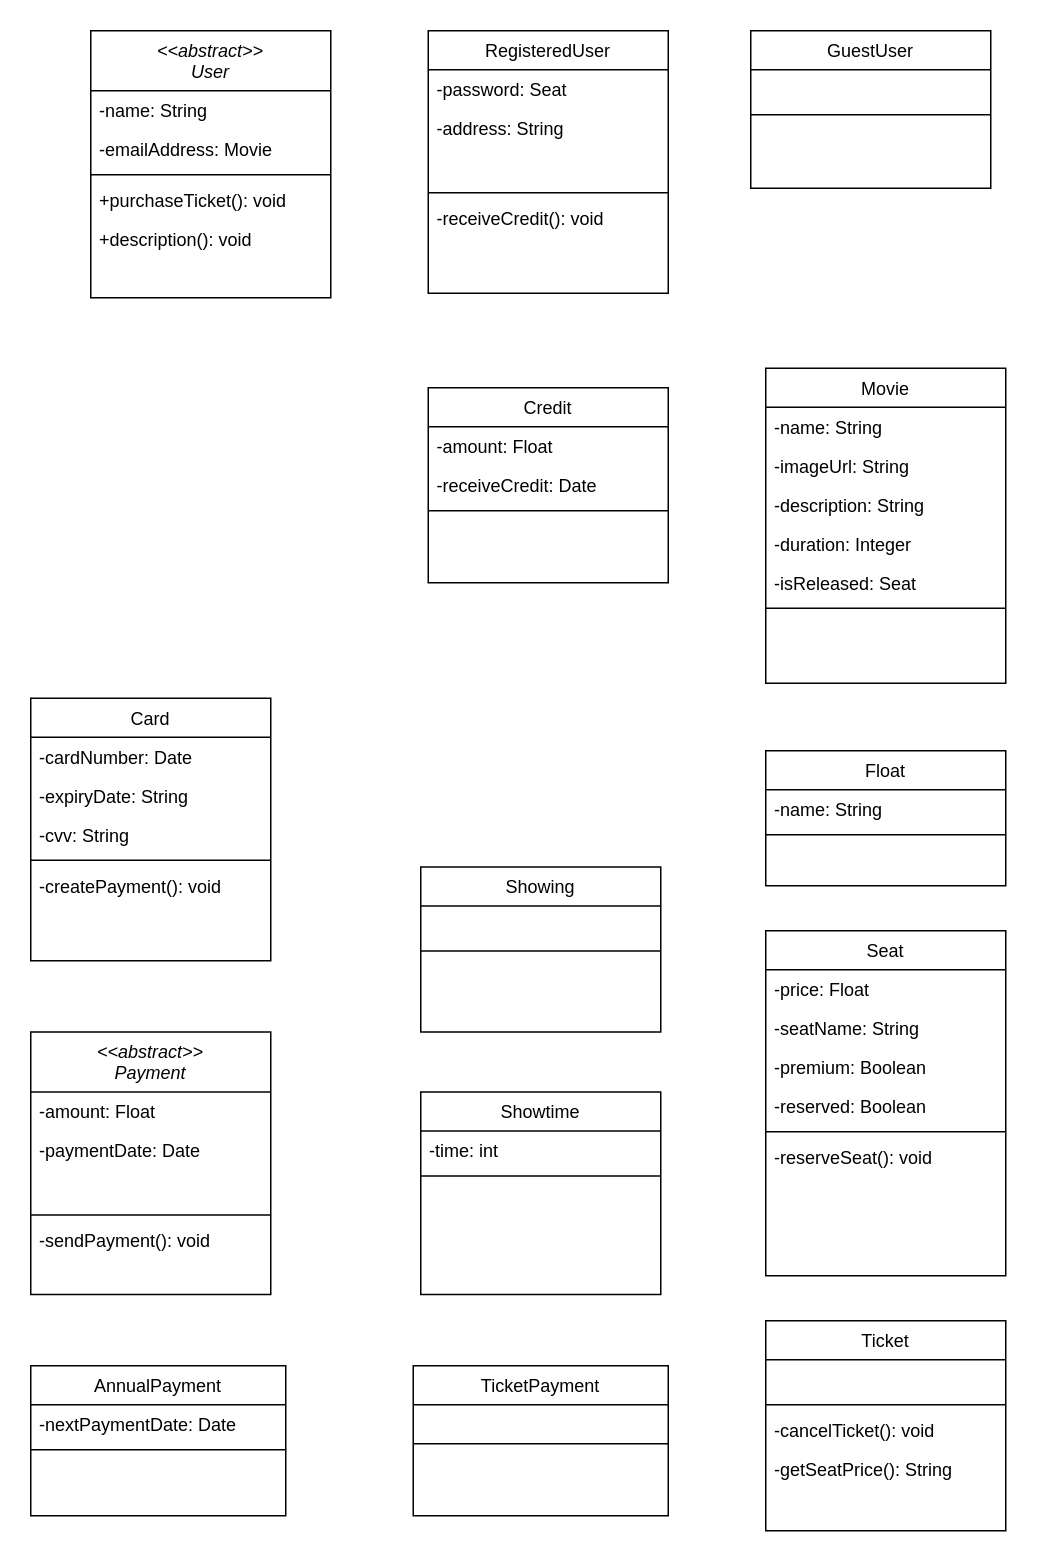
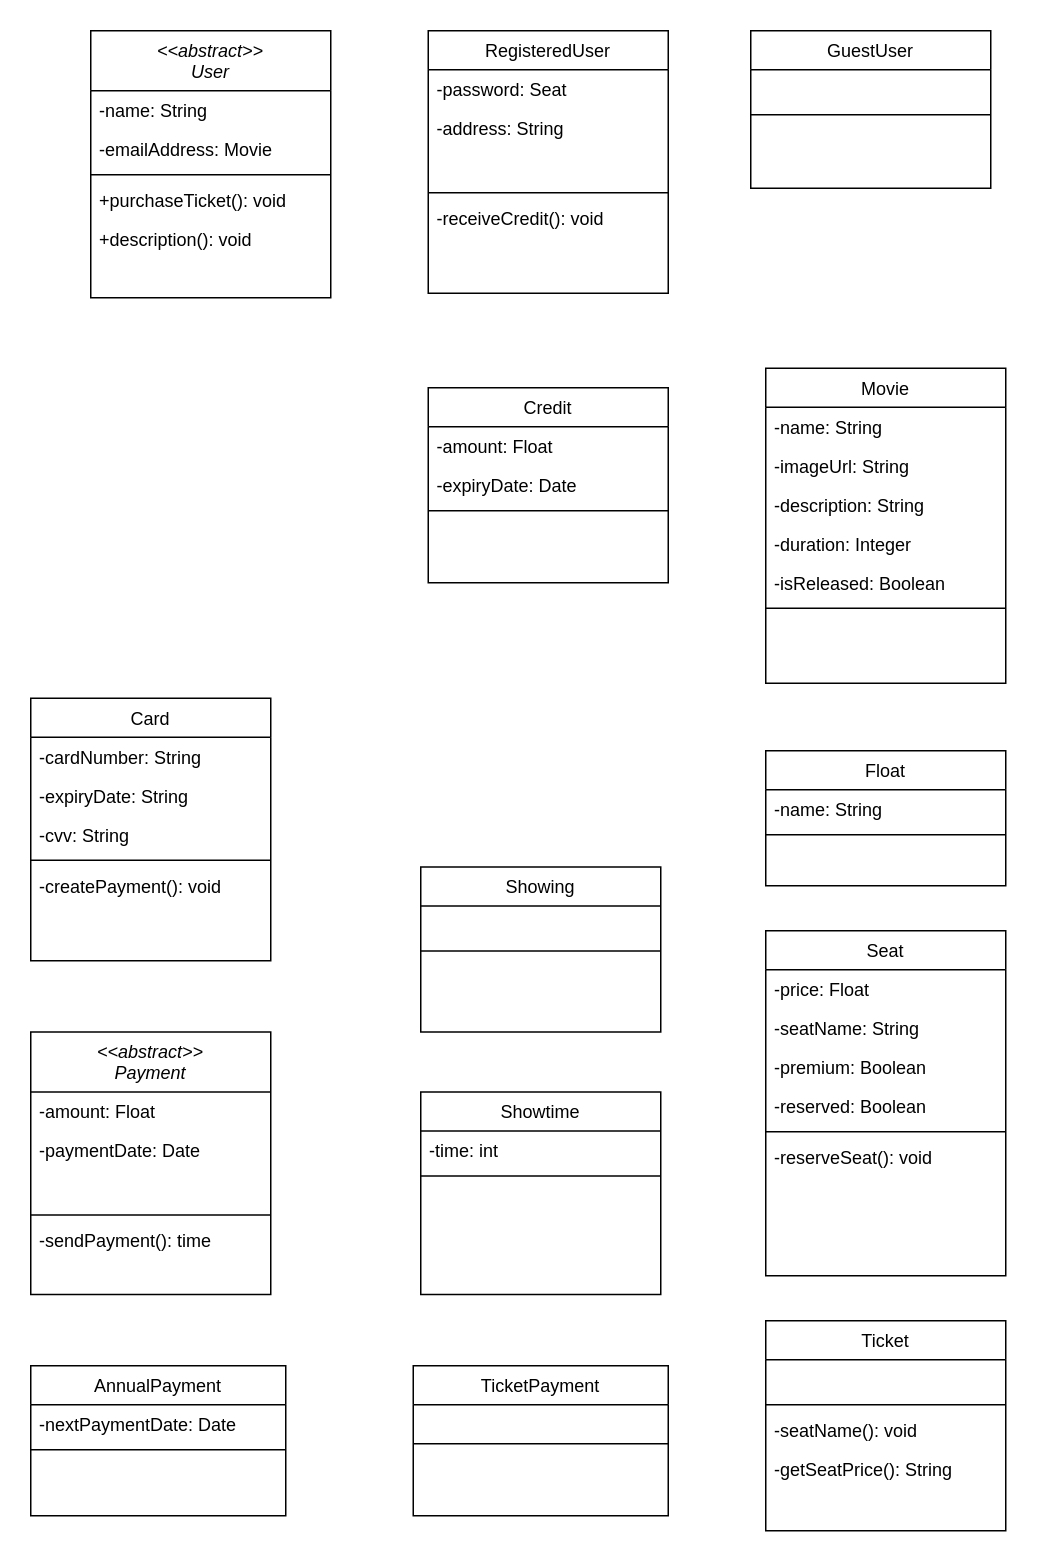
- <mxCell id="59" value="-receiveCredit: Date" style="text;align=left;verticalAlign=top;spacingLeft=4;spacingRight=4;overflow=hidden;rotatable=0;points=[[0,0.5],[1,0.5]];portConstraint=eastwest;rounded=0;shadow=0;html=0;" vertex="1" parent="57"><mxGeometry y="52" width="160" height="26" as="geometry" /></mxCell>
+ <mxCell id="59" value="-expiryDate: Date" style="text;align=left;verticalAlign=top;spacingLeft=4;spacingRight=4;overflow=hidden;rotatable=0;points=[[0,0.5],[1,0.5]];portConstraint=eastwest;rounded=0;shadow=0;html=0;" vertex="1" parent="57"><mxGeometry y="52" width="160" height="26" as="geometry" /></mxCell>
- <mxCell id="12" value="-isReleased: Seat" style="text;align=left;verticalAlign=top;spacingLeft=4;spacingRight=4;overflow=hidden;rotatable=0;points=[[0,0.5],[1,0.5]];portConstraint=eastwest;rounded=0;shadow=0;html=0;" vertex="1" parent="7"><mxGeometry y="130" width="160" height="26" as="geometry" /></mxCell>
+ <mxCell id="12" value="-isReleased: Boolean" style="text;align=left;verticalAlign=top;spacingLeft=4;spacingRight=4;overflow=hidden;rotatable=0;points=[[0,0.5],[1,0.5]];portConstraint=eastwest;rounded=0;shadow=0;html=0;" vertex="1" parent="7"><mxGeometry y="130" width="160" height="26" as="geometry" /></mxCell>
- <mxCell id="62" value="-cardNumber: Date" style="text;align=left;verticalAlign=top;spacingLeft=4;spacingRight=4;overflow=hidden;rotatable=0;points=[[0,0.5],[1,0.5]];portConstraint=eastwest;rounded=0;" vertex="1" parent="61"><mxGeometry y="26" width="160" height="26" as="geometry" /></mxCell>
+ <mxCell id="62" value="-cardNumber: String" style="text;align=left;verticalAlign=top;spacingLeft=4;spacingRight=4;overflow=hidden;rotatable=0;points=[[0,0.5],[1,0.5]];portConstraint=eastwest;rounded=0;" vertex="1" parent="61"><mxGeometry y="26" width="160" height="26" as="geometry" /></mxCell>
- <mxCell id="47" value="-sendPayment(): void" style="text;align=left;verticalAlign=top;spacingLeft=4;spacingRight=4;overflow=hidden;rotatable=0;points=[[0,0.5],[1,0.5]];portConstraint=eastwest;fontStyle=0;rounded=0;" vertex="1" parent="42"><mxGeometry y="126" width="160" height="26" as="geometry" /></mxCell>
+ <mxCell id="47" value="-sendPayment(): time" style="text;align=left;verticalAlign=top;spacingLeft=4;spacingRight=4;overflow=hidden;rotatable=0;points=[[0,0.5],[1,0.5]];portConstraint=eastwest;fontStyle=0;rounded=0;" vertex="1" parent="42"><mxGeometry y="126" width="160" height="26" as="geometry" /></mxCell>
- <mxCell id="5" value="-cancelTicket(): void" style="text;align=left;verticalAlign=top;spacingLeft=4;spacingRight=4;overflow=hidden;rotatable=0;points=[[0,0.5],[1,0.5]];portConstraint=eastwest;fontStyle=0;rounded=0;" vertex="1" parent="2"><mxGeometry y="60" width="160" height="26" as="geometry" /></mxCell>
+ <mxCell id="5" value="-seatName(): void" style="text;align=left;verticalAlign=top;spacingLeft=4;spacingRight=4;overflow=hidden;rotatable=0;points=[[0,0.5],[1,0.5]];portConstraint=eastwest;fontStyle=0;rounded=0;" vertex="1" parent="2"><mxGeometry y="60" width="160" height="26" as="geometry" /></mxCell>
